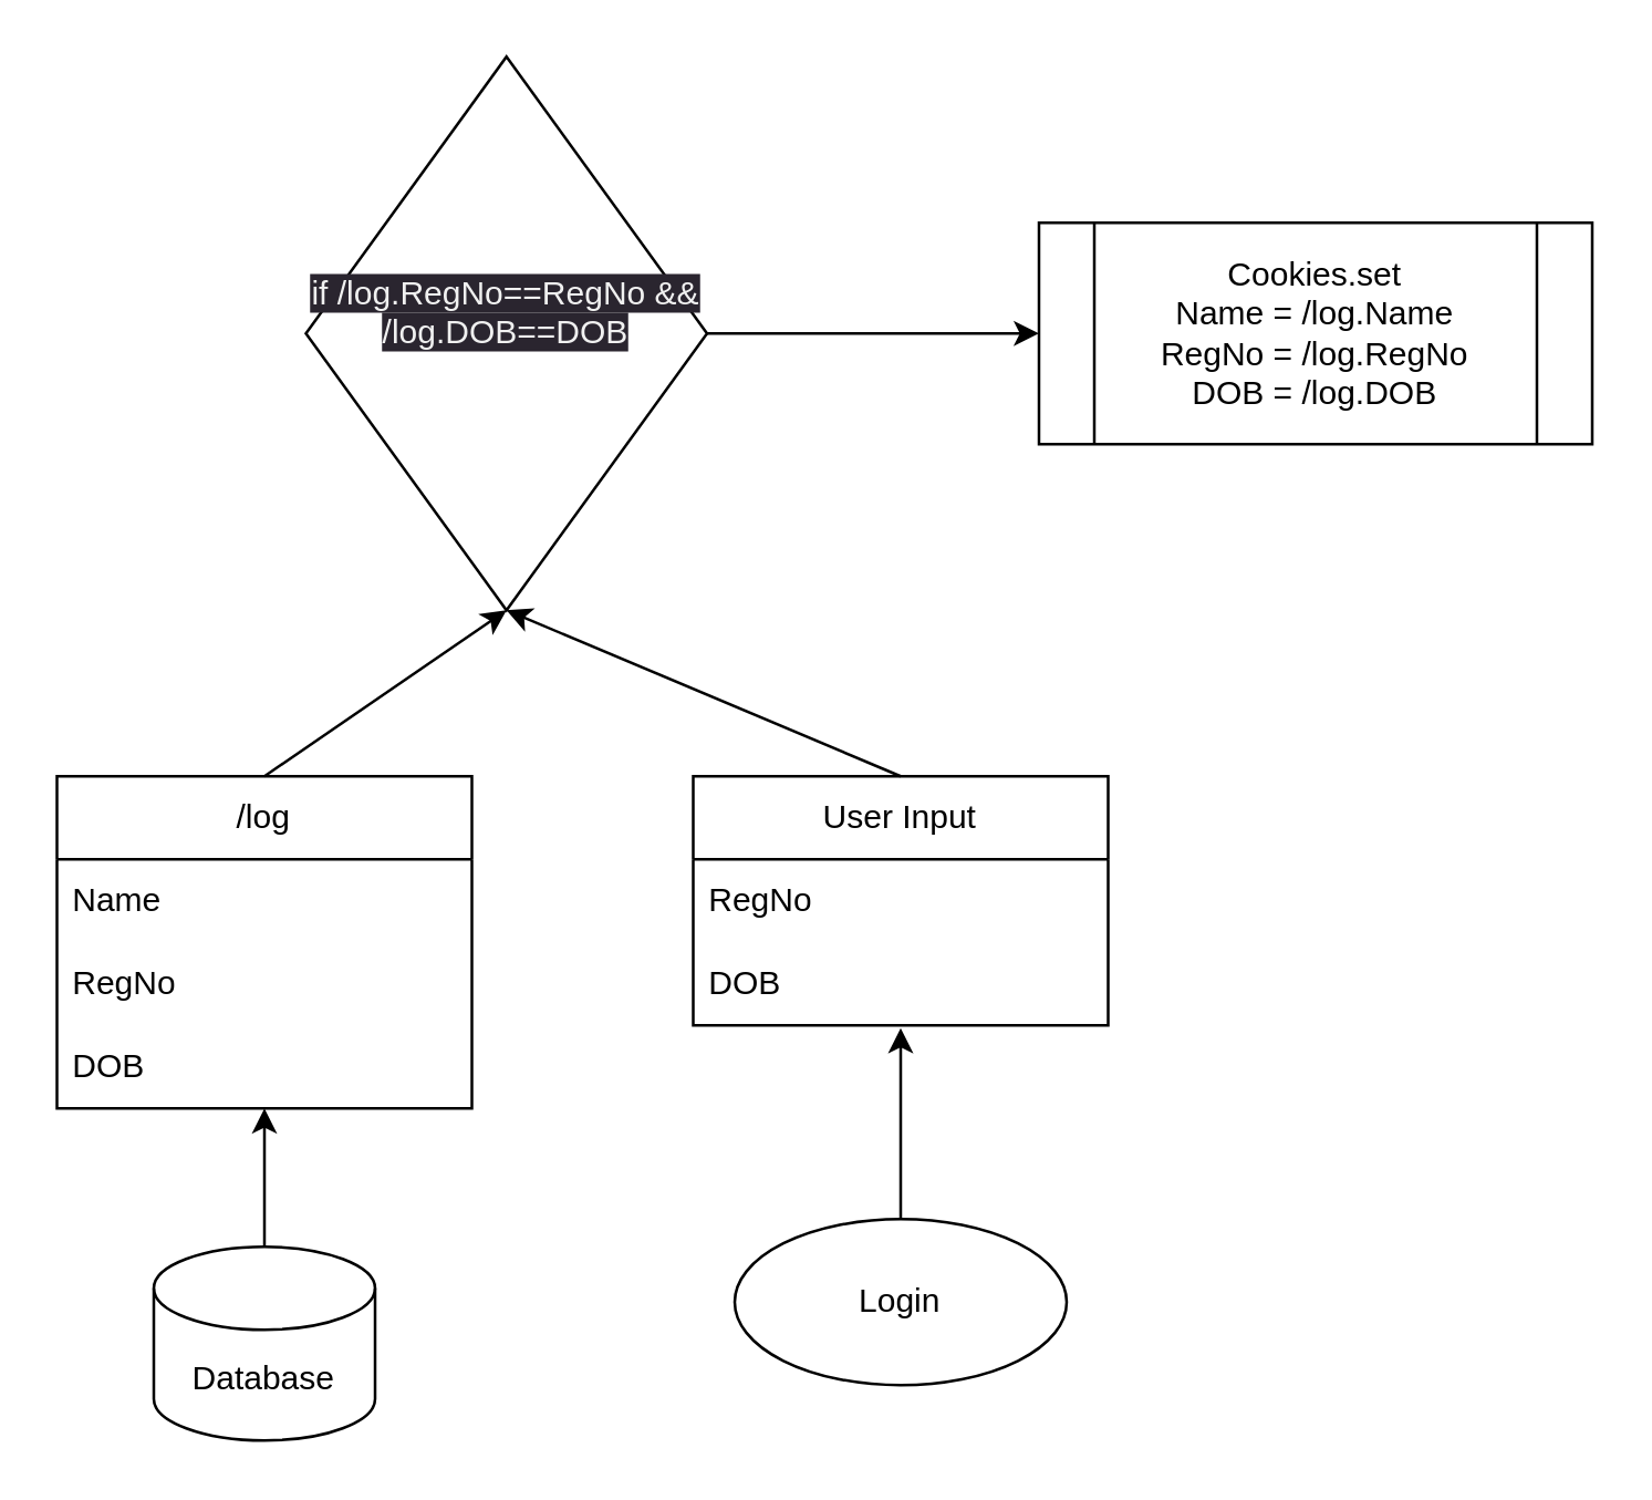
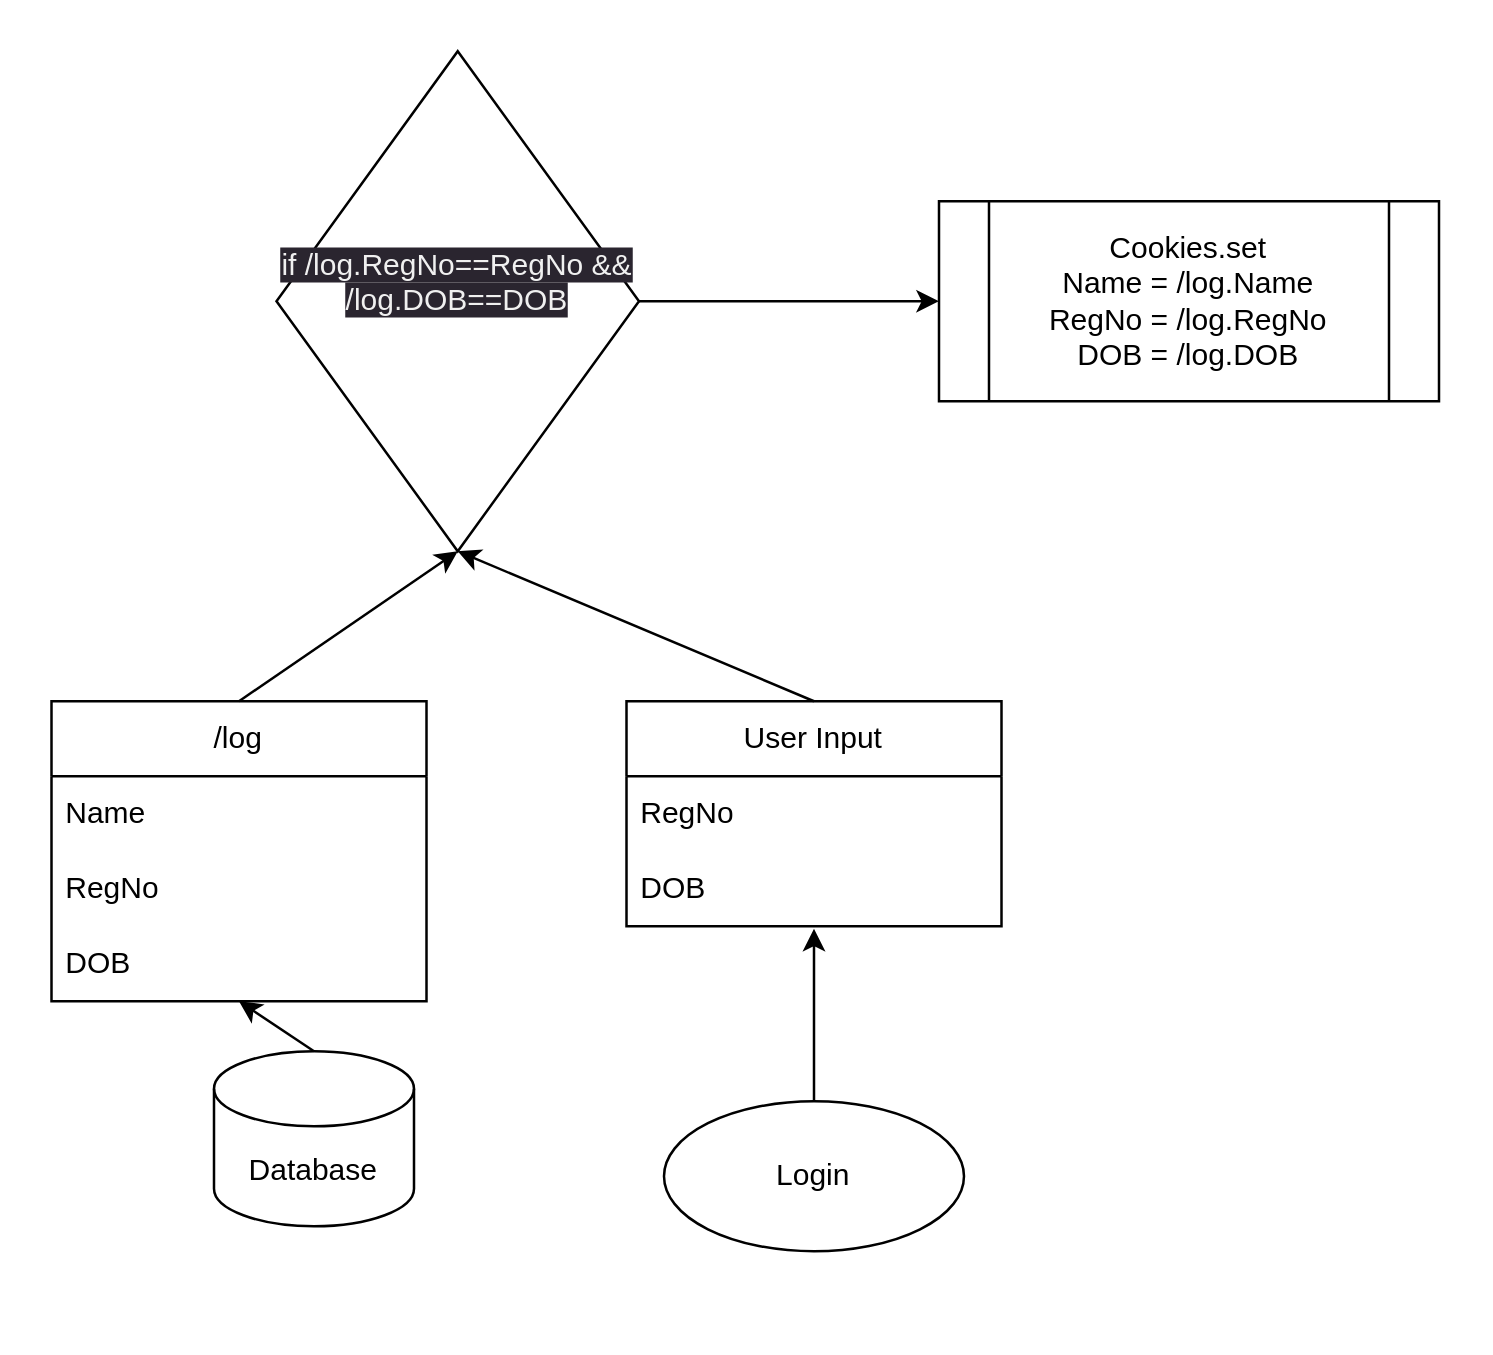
- <mxCell id="2" value="Database" style="shape=cylinder3;whiteSpace=wrap;html=1;boundedLbl=1;backgroundOutline=1;size=15;" vertex="1" parent="1"><mxGeometry x="55" y="450" width="80" height="70" as="geometry" /></mxCell>
+ <mxCell id="2" value="Database" style="shape=cylinder3;whiteSpace=wrap;html=1;boundedLbl=1;backgroundOutline=1;size=15;" vertex="1" parent="1"><mxGeometry x="85" y="420" width="80" height="70" as="geometry" /></mxCell>
